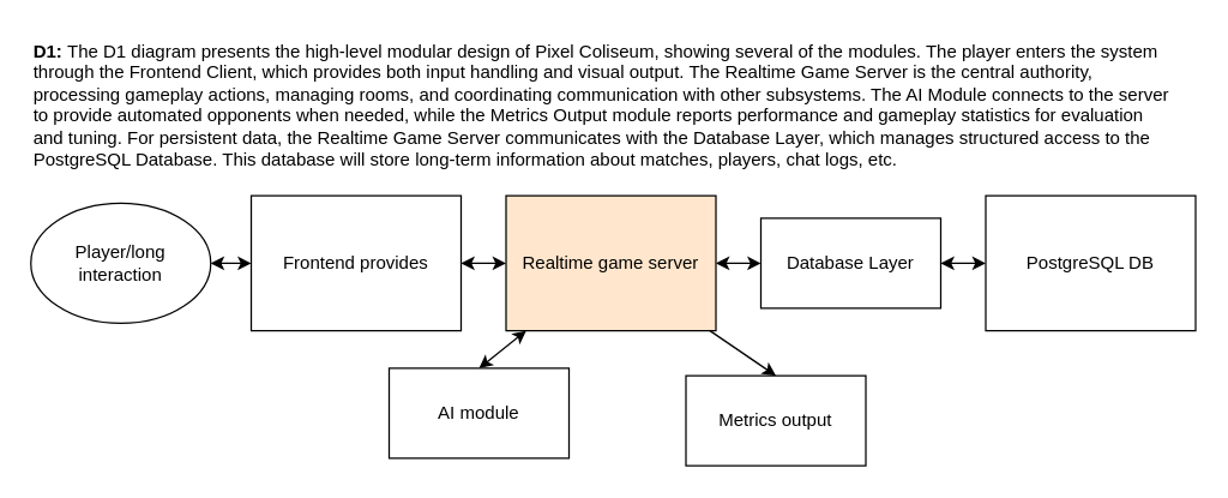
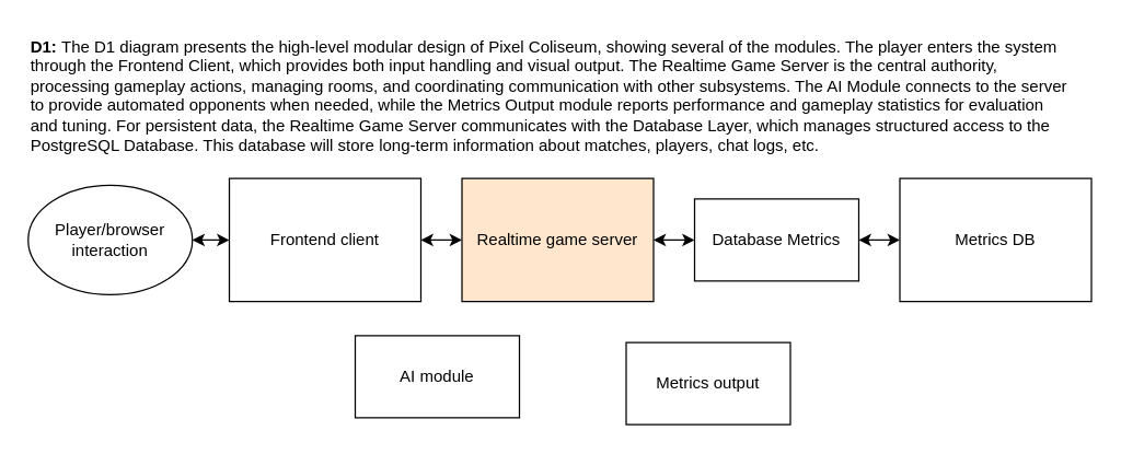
- <mxCell id="12" value="Player/long interaction" style="ellipse;whiteSpace=wrap;html=1;" parent="1" vertex="1"><mxGeometry x="20" y="135" width="120" height="80" as="geometry" /></mxCell>
+ <mxCell id="12" value="Player/browser interaction" style="ellipse;whiteSpace=wrap;html=1;" parent="1" vertex="1"><mxGeometry x="20" y="135" width="120" height="80" as="geometry" /></mxCell>
- <mxCell id="3" value="Frontend provides" style="rounded=0;whiteSpace=wrap;html=1;" parent="1" vertex="1"><mxGeometry x="167" y="130" width="140" height="90" as="geometry" /></mxCell>
+ <mxCell id="3" value="Frontend client" style="rounded=0;whiteSpace=wrap;html=1;" parent="1" vertex="1"><mxGeometry x="167" y="130" width="140" height="90" as="geometry" /></mxCell>
- <mxCell id="10" value="Database Layer" style="rounded=0;whiteSpace=wrap;html=1;" parent="1" vertex="1"><mxGeometry x="507" y="145" width="120" height="60" as="geometry" /></mxCell>
+ <mxCell id="10" value="Database Metrics" style="rounded=0;whiteSpace=wrap;html=1;" parent="1" vertex="1"><mxGeometry x="507" y="145" width="120" height="60" as="geometry" /></mxCell>
- <mxCell id="8" value="PostgreSQL DB" style="rounded=0;whiteSpace=wrap;html=1;" parent="1" vertex="1"><mxGeometry x="657" y="130" width="140" height="90" as="geometry" /></mxCell>
+ <mxCell id="8" value="Metrics DB" style="rounded=0;whiteSpace=wrap;html=1;" parent="1" vertex="1"><mxGeometry x="657" y="130" width="140" height="90" as="geometry" /></mxCell>
- <mxCell id="6" style="rounded=0;orthogonalLoop=1;jettySize=auto;html=1;entryX=0.5;entryY=0;entryDx=0;entryDy=0;endArrow=classic;endFill=1;startArrow=classic;startFill=1;" parent="1" source="7" target="15" edge="1"><mxGeometry relative="1" as="geometry" /></mxCell>
- <mxCell id="5" style="rounded=0;orthogonalLoop=1;jettySize=auto;html=1;entryX=0.5;entryY=0;entryDx=0;entryDy=0;" parent="1" source="7" target="14" edge="1"><mxGeometry relative="1" as="geometry" /></mxCell>
